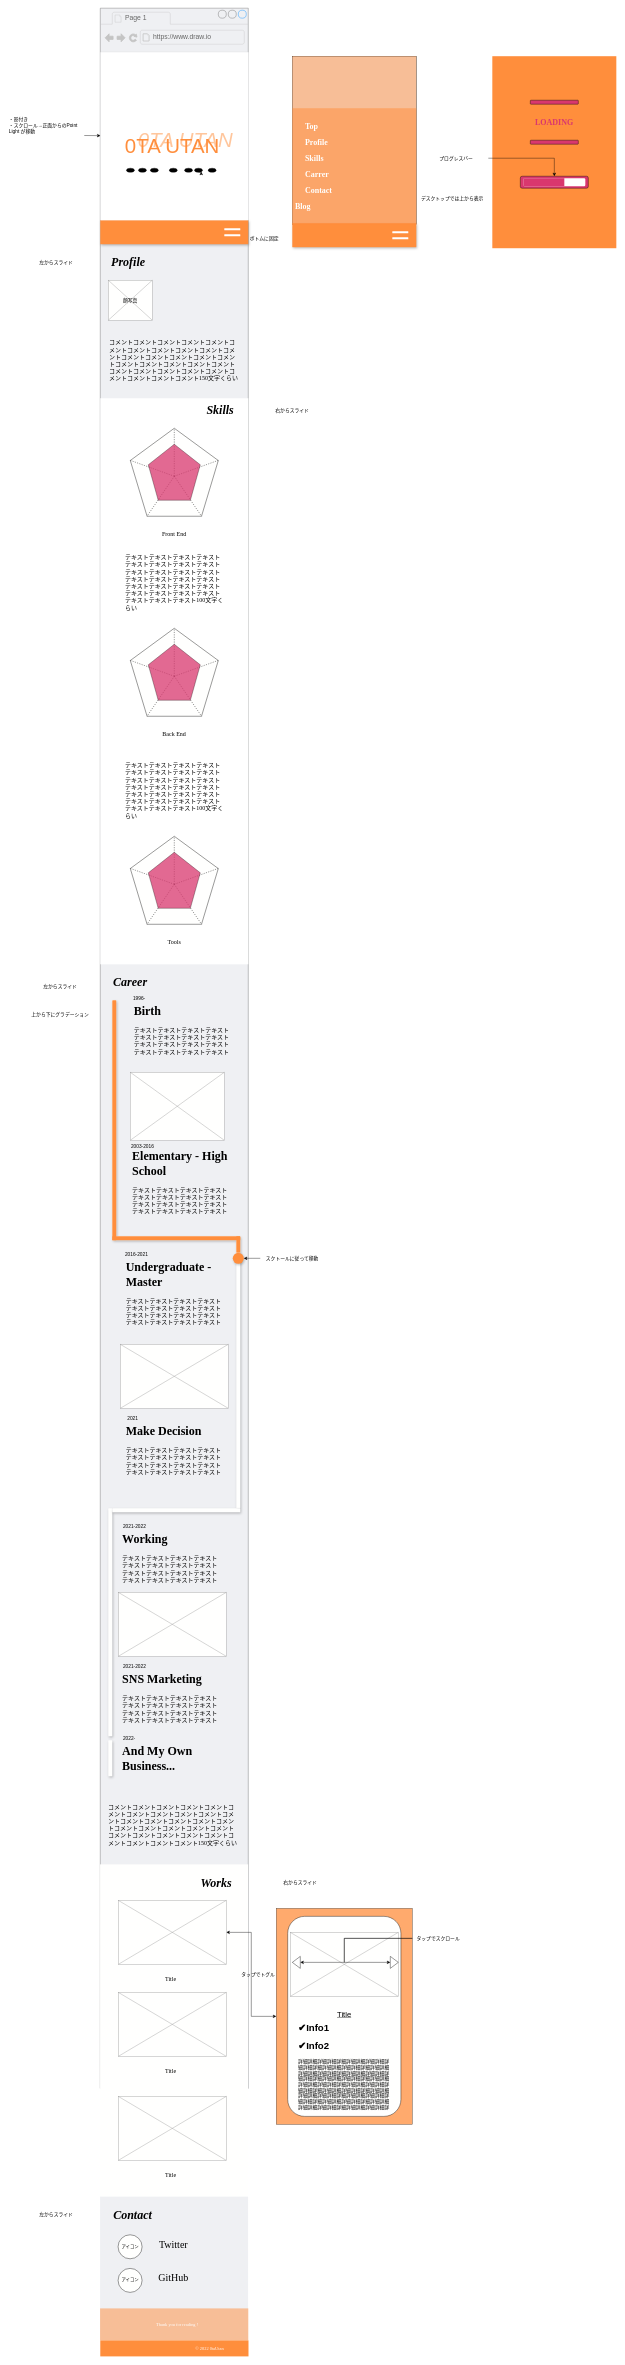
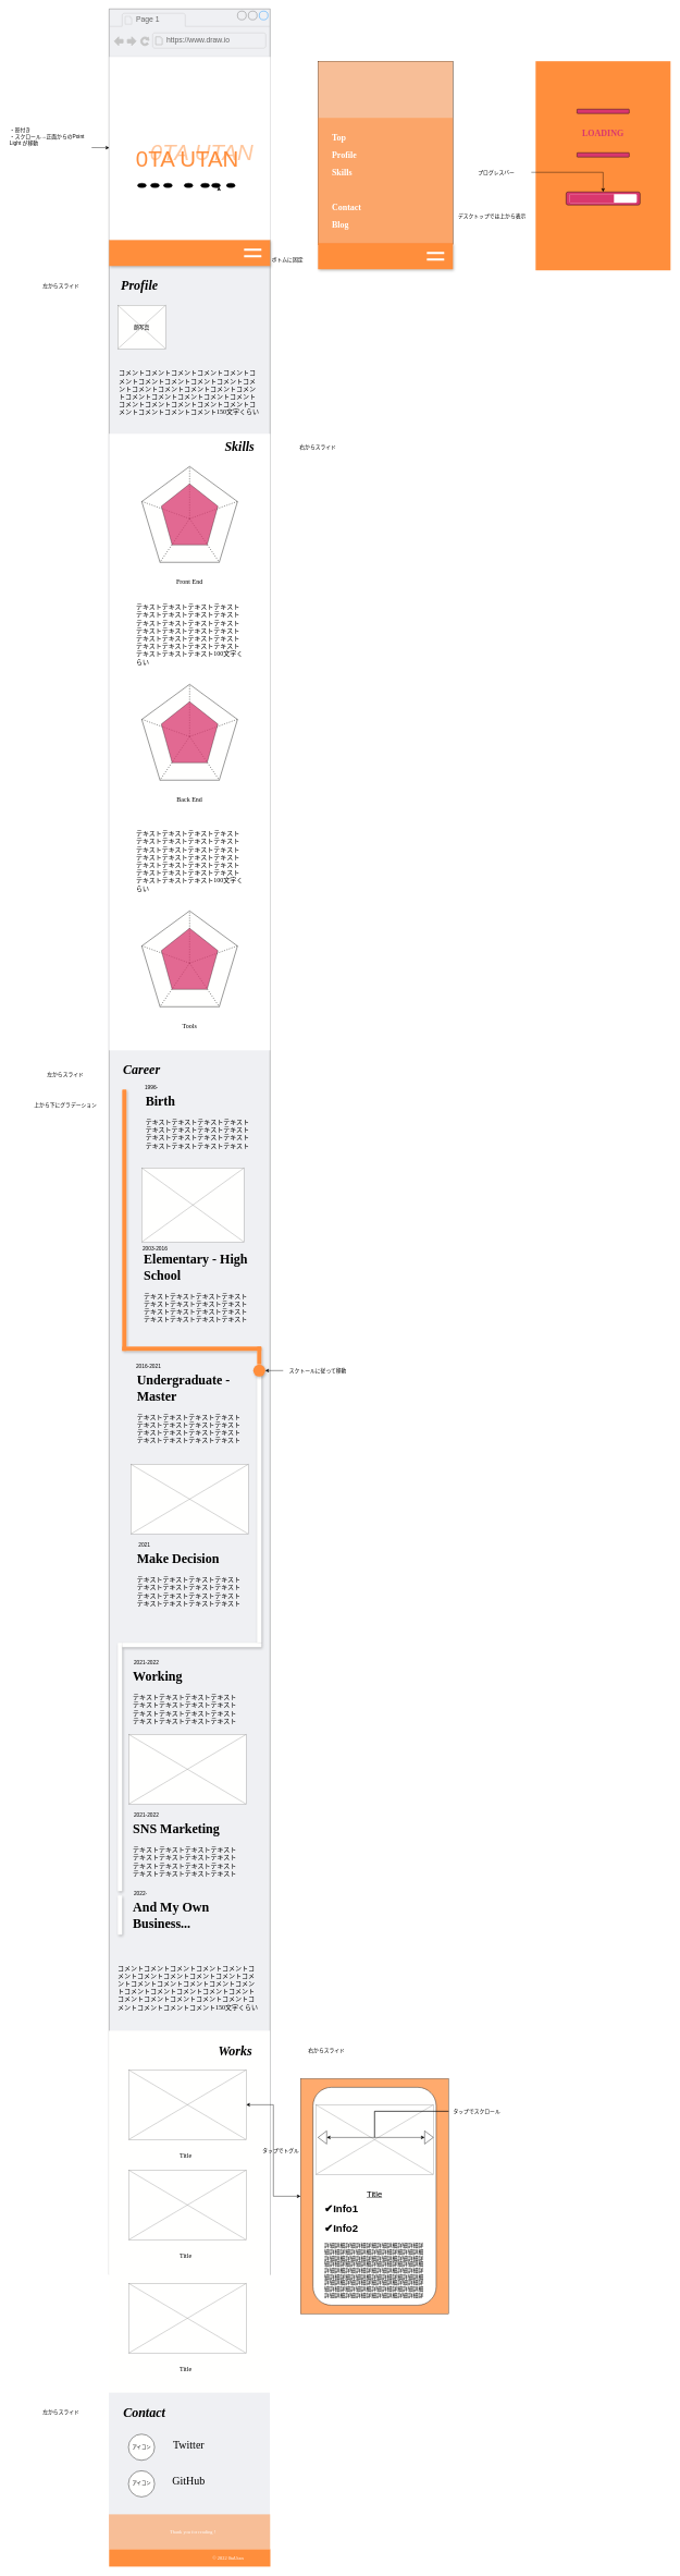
- <mxCell id="87" value="Carrer" style="text;html=1;strokeColor=none;fillColor=none;align=left;verticalAlign=middle;whiteSpace=wrap;rounded=0;shadow=0;fontFamily=Noto Serif JP;fontSource=https%3A%2F%2Ffonts.googleapis.com%2Fcss%3Ffamily%3DNoto%2BSerif%2BJP;fontSize=20;fontColor=#FFFFFE;opacity=50;fontStyle=1" parent="1" vertex="1"><mxGeometry x="760" y="420" width="250" height="30" as="geometry" /></mxCell>
- <mxCell id="89" value="Blog" style="text;html=1;strokeColor=none;fillColor=none;align=left;verticalAlign=middle;whiteSpace=wrap;rounded=0;shadow=0;fontFamily=Noto Serif JP;fontSource=https%3A%2F%2Ffonts.googleapis.com%2Fcss%3Ffamily%3DNoto%2BSerif%2BJP;fontSize=20;fontColor=#FFFFFE;opacity=50;fontStyle=1" parent="1" vertex="1"><mxGeometry x="735" y="500" width="250" height="30" as="geometry" /></mxCell>
+ <mxCell id="89" value="Blog" style="text;html=1;strokeColor=none;fillColor=none;align=left;verticalAlign=middle;whiteSpace=wrap;rounded=0;shadow=0;fontFamily=Noto Serif JP;fontSource=https%3A%2F%2Ffonts.googleapis.com%2Fcss%3Ffamily%3DNoto%2BSerif%2BJP;fontSize=20;fontColor=#FFFFFE;opacity=50;fontStyle=1" parent="1" vertex="1"><mxGeometry x="760" y="500" width="250" height="30" as="geometry" /></mxCell>
